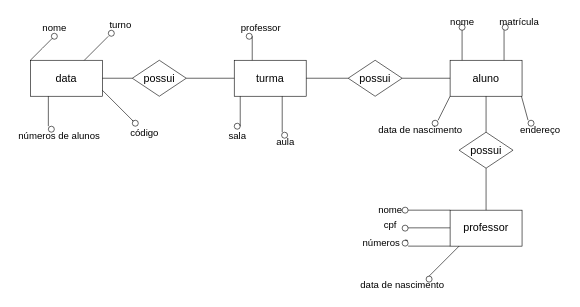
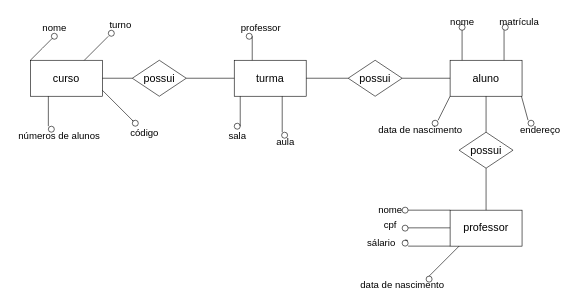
- <mxCell id="3" value="data" style="rounded=0;whiteSpace=wrap;html=1;fontFamily=Helvetica;fontSize=18;fontColor=#000000;fillColor=none;gradientColor=none;" vertex="1" parent="1"><mxGeometry x="50" y="100" width="120" height="60" as="geometry" /></mxCell>
+ <mxCell id="3" value="curso" style="rounded=0;whiteSpace=wrap;html=1;fontFamily=Helvetica;fontSize=18;fontColor=#000000;fillColor=none;gradientColor=none;" vertex="1" parent="1"><mxGeometry x="50" y="100" width="120" height="60" as="geometry" /></mxCell>
- <mxCell id="35" value="números" style="text;html=1;align=center;verticalAlign=middle;resizable=0;points=[];autosize=1;strokeColor=none;fillColor=none;fontSize=16;fontFamily=Helvetica;fontColor=#000000;" vertex="1" parent="1"><mxGeometry x="600" y="390" width="70" height="30" as="geometry" /></mxCell>
+ <mxCell id="35" value="sálario" style="text;html=1;align=center;verticalAlign=middle;resizable=0;points=[];autosize=1;strokeColor=none;fillColor=none;fontSize=16;fontFamily=Helvetica;fontColor=#000000;" vertex="1" parent="1"><mxGeometry x="600" y="390" width="70" height="30" as="geometry" /></mxCell>
